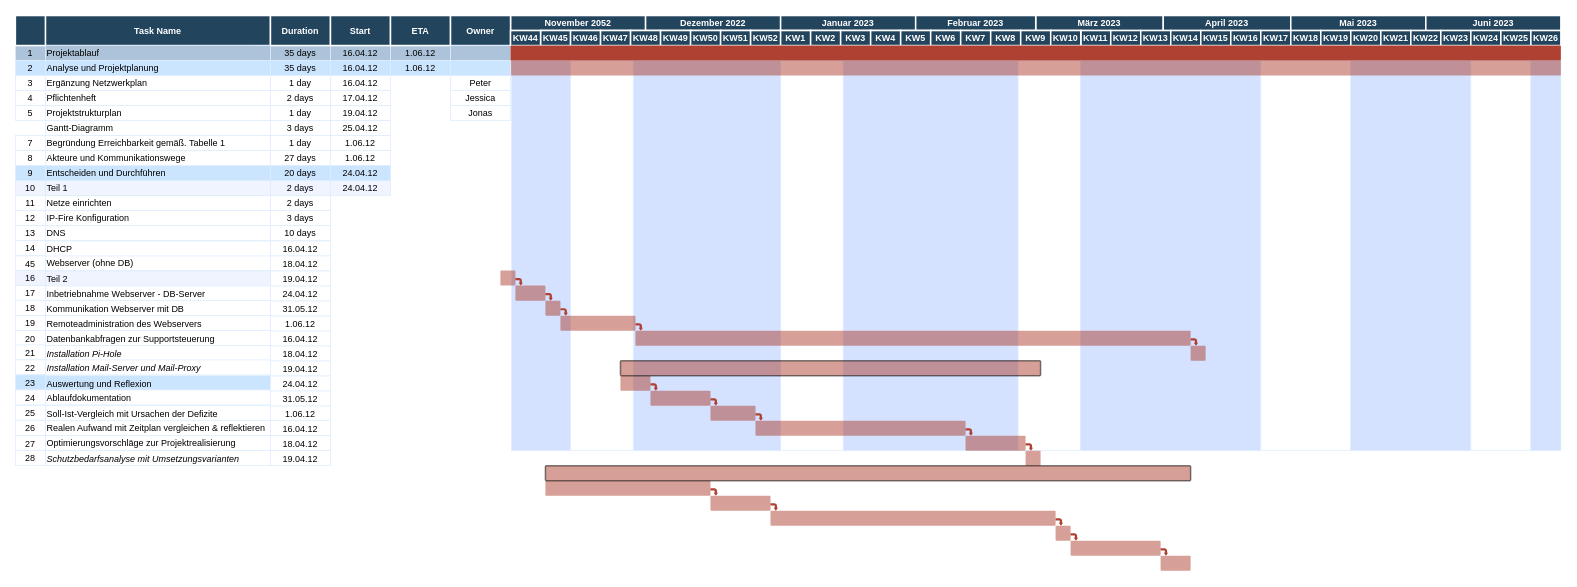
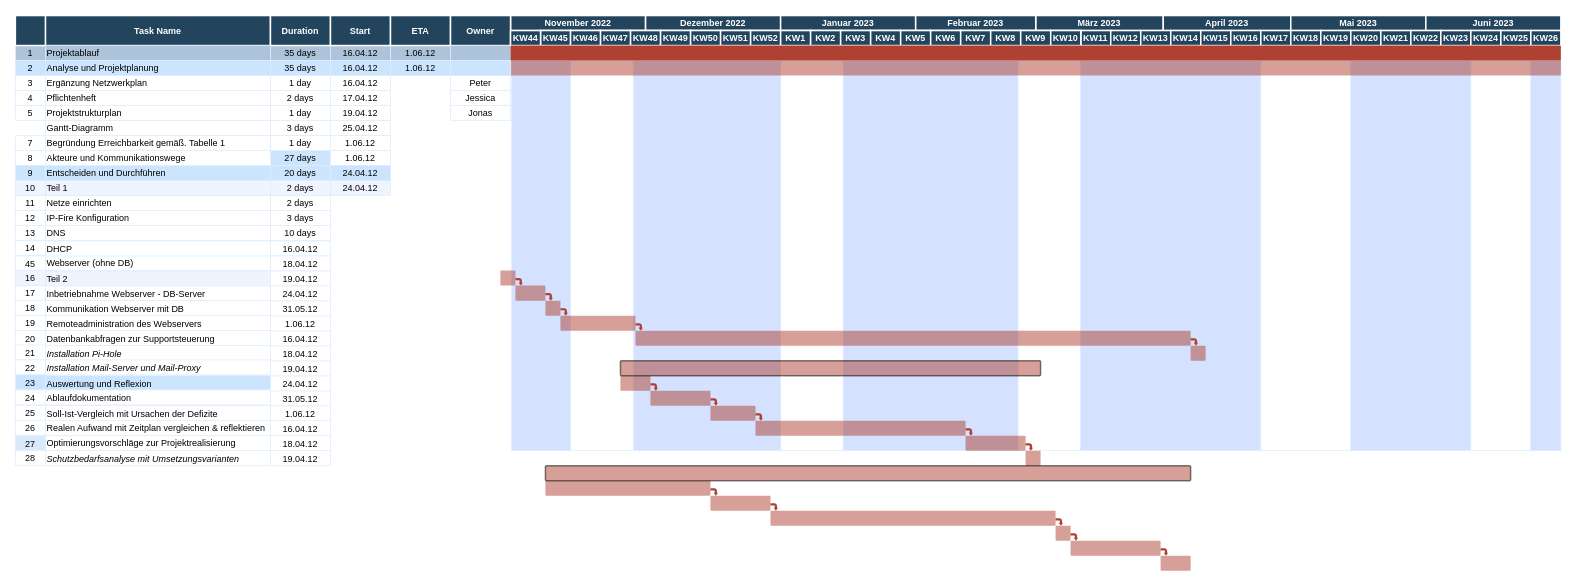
- <mxCell id="75" value="November 2052" style="fillColor=#23445D;strokeColor=#FFFFFF;strokeWidth=2;fontColor=#FFFFFF;fontStyle=1" parent="1" vertex="1"><mxGeometry x="680" y="20" width="180" height="20" as="geometry" /></mxCell>
+ <mxCell id="75" value="November 2022" style="fillColor=#23445D;strokeColor=#FFFFFF;strokeWidth=2;fontColor=#FFFFFF;fontStyle=1" parent="1" vertex="1"><mxGeometry x="680" y="20" width="180" height="20" as="geometry" /></mxCell>
- <mxCell id="35" value="27 days" style="strokeColor=#DEEDFF" parent="1" vertex="1"><mxGeometry x="360" y="200" width="80.0" height="20" as="geometry" /></mxCell>
+ <mxCell id="35" value="27 days" style="strokeColor=#DEEDFF;fillColor=#cce5ff;" parent="1" vertex="1"><mxGeometry x="360" y="200" width="80.0" height="20" as="geometry" /></mxCell>
- <mxCell id="170" value="27" style="strokeColor=#DEEDFF" vertex="1" parent="1"><mxGeometry x="20" y="580" width="40" height="20" as="geometry" /></mxCell>
+ <mxCell id="170" value="27" style="strokeColor=#DEEDFF;fillColor=#dae8fc;" vertex="1" parent="1"><mxGeometry x="20" y="580" width="40" height="20" as="geometry" /></mxCell>
